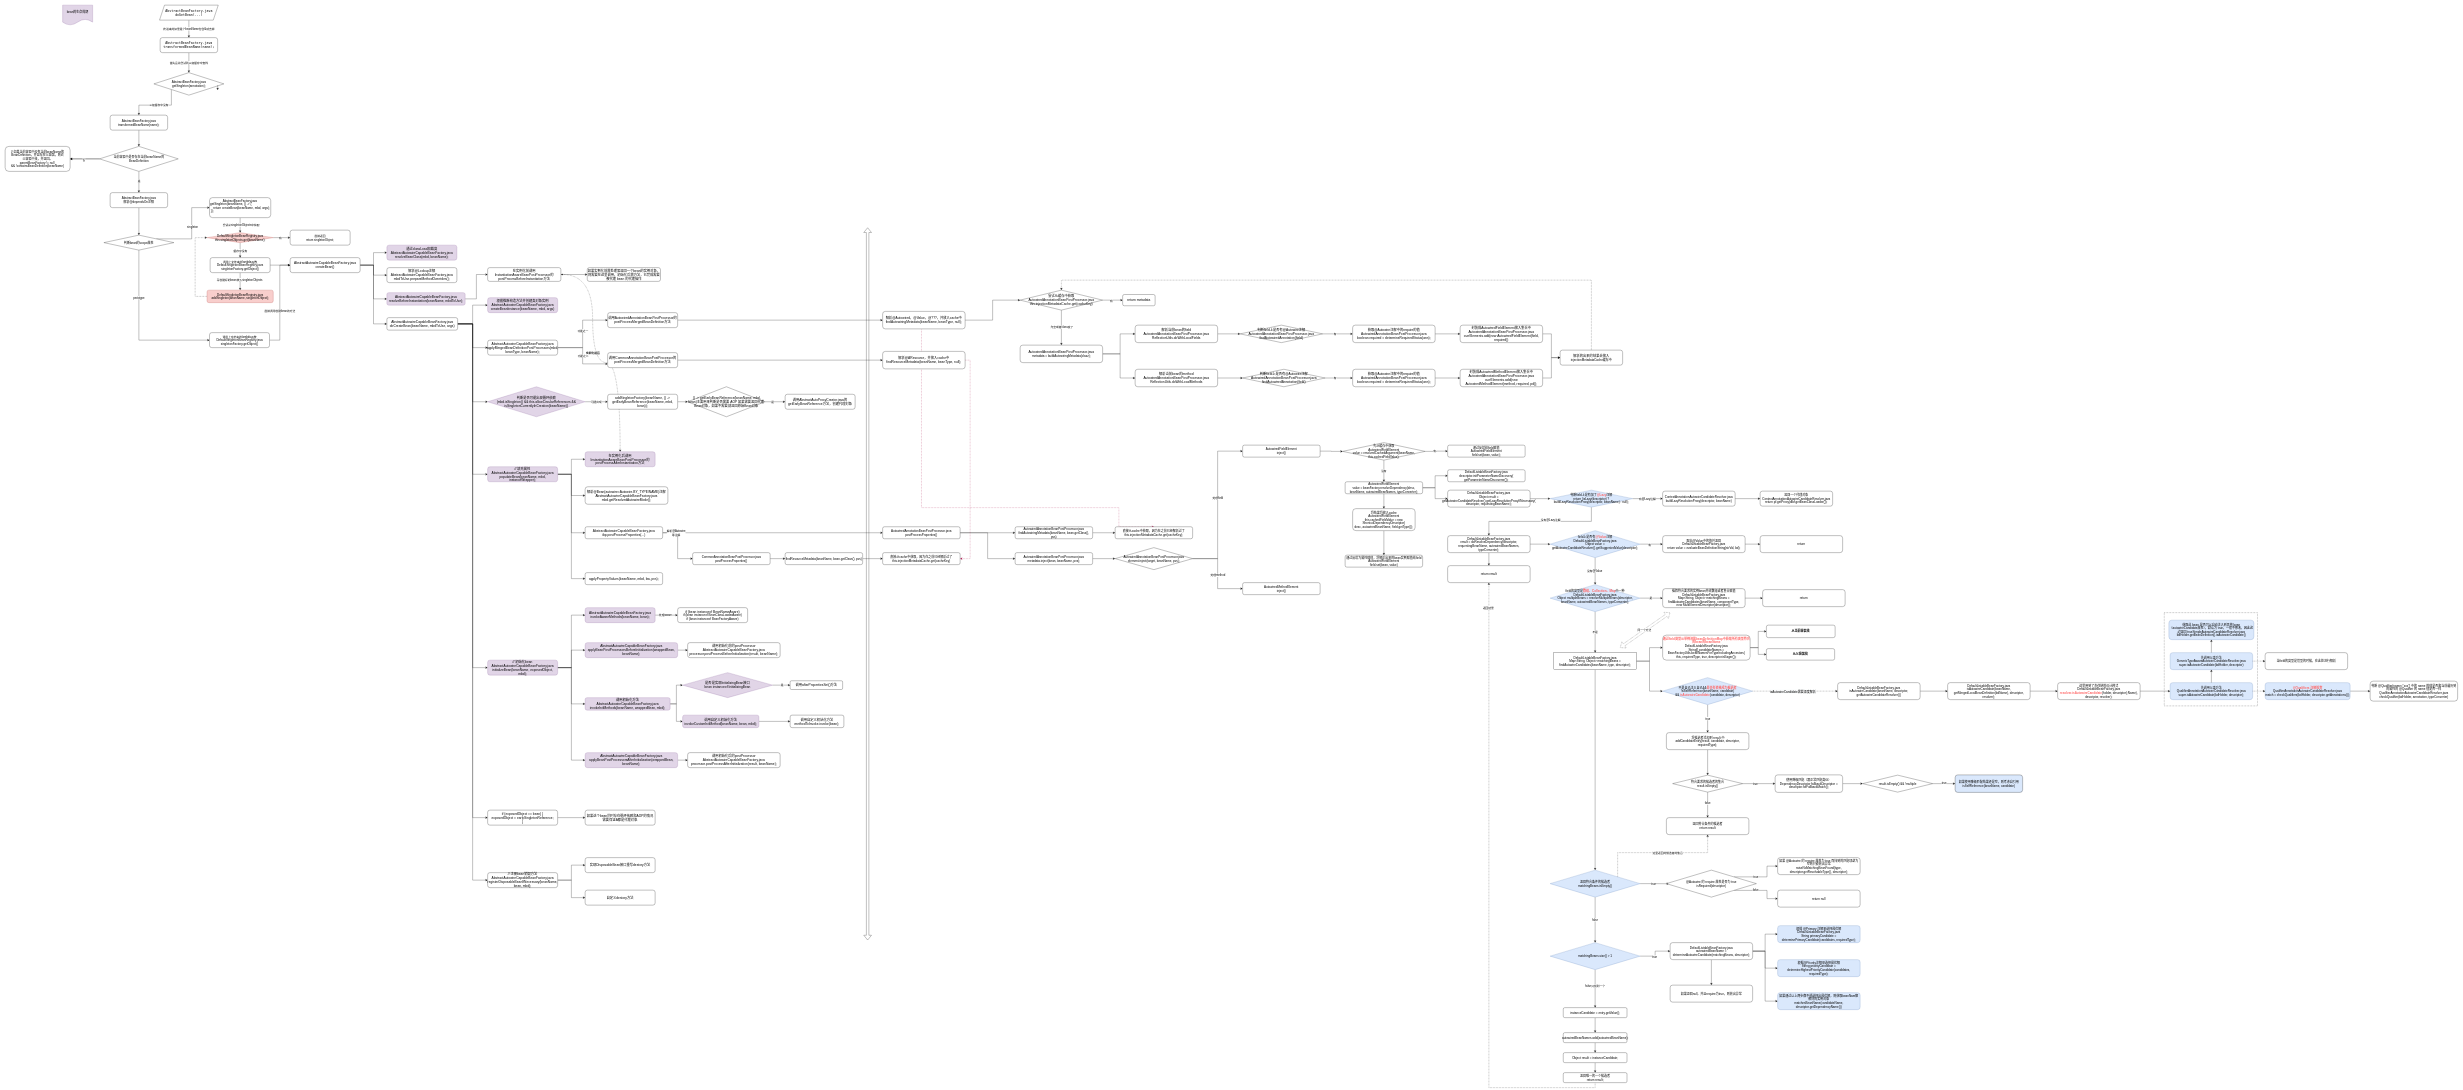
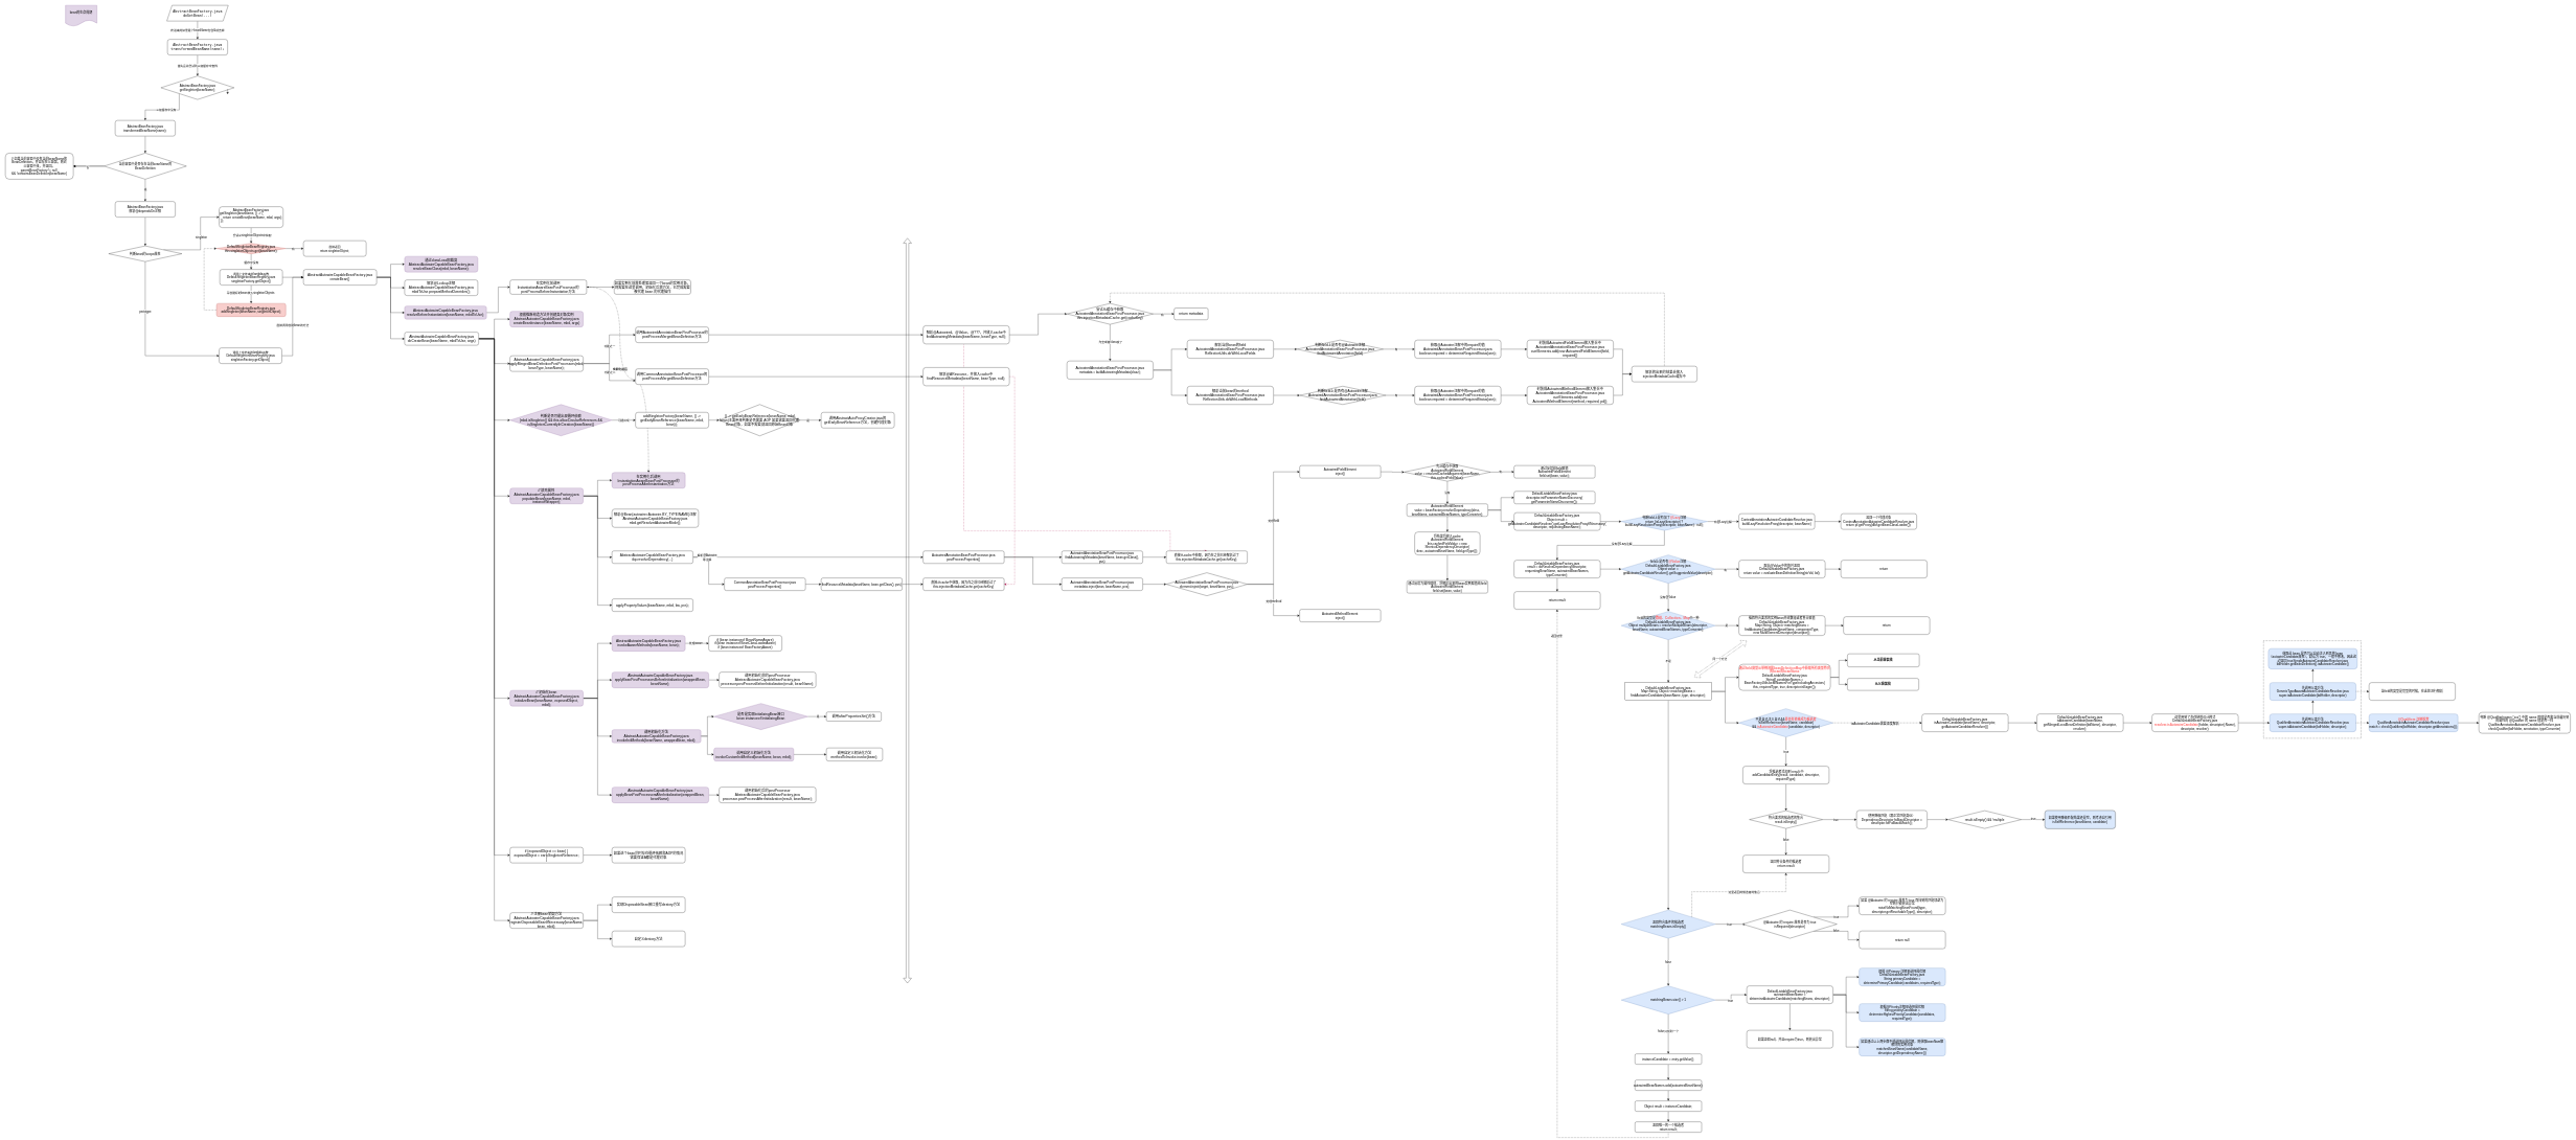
- <mxCell id="9" value="&lt;div&gt;AbstractBeanFactory.java&lt;/div&gt;&lt;div&gt;getSingleton(annotation);&lt;/div&gt;" style="rhombus;whiteSpace=wrap;html=1;" vertex="1" parent="1"><mxGeometry x="615" y="290" width="280" height="90" as="geometry" /></mxCell>
+ <mxCell id="9" value="&lt;div&gt;AbstractBeanFactory.java&lt;/div&gt;&lt;div&gt;getSingleton(beanName);&lt;/div&gt;" style="rhombus;whiteSpace=wrap;html=1;" vertex="1" parent="1"><mxGeometry x="615" y="290" width="280" height="90" as="geometry" /></mxCell>
- <mxCell id="75" value="&lt;span style=&quot;font-size: 13.067px&quot;&gt;AbstractAutowireCapableBeanFactory&lt;/span&gt;&lt;span style=&quot;font-size: 13.067px&quot;&gt;.java&lt;br&gt;&lt;/span&gt;&lt;span style=&quot;font-size: 13.067px&quot;&gt;ibp.postProcessProperties(...)&lt;br&gt;&lt;/span&gt;" style="rounded=1;whiteSpace=wrap;html=1;" vertex="1" parent="1"><mxGeometry x="2340" y="2106.53" width="310" height="48" as="geometry" /></mxCell>
+ <mxCell id="75" value="&lt;span style=&quot;font-size: 13.067px&quot;&gt;AbstractAutowireCapableBeanFactory&lt;/span&gt;&lt;span style=&quot;font-size: 13.067px&quot;&gt;.java&lt;br&gt;&lt;/span&gt;&lt;span style=&quot;font-size: 13.067px&quot;&gt;ibp.resolveDependency(...)&lt;br&gt;&lt;/span&gt;" style="rounded=1;whiteSpace=wrap;html=1;" vertex="1" parent="1"><mxGeometry x="2340" y="2106.53" width="310" height="48" as="geometry" /></mxCell>
